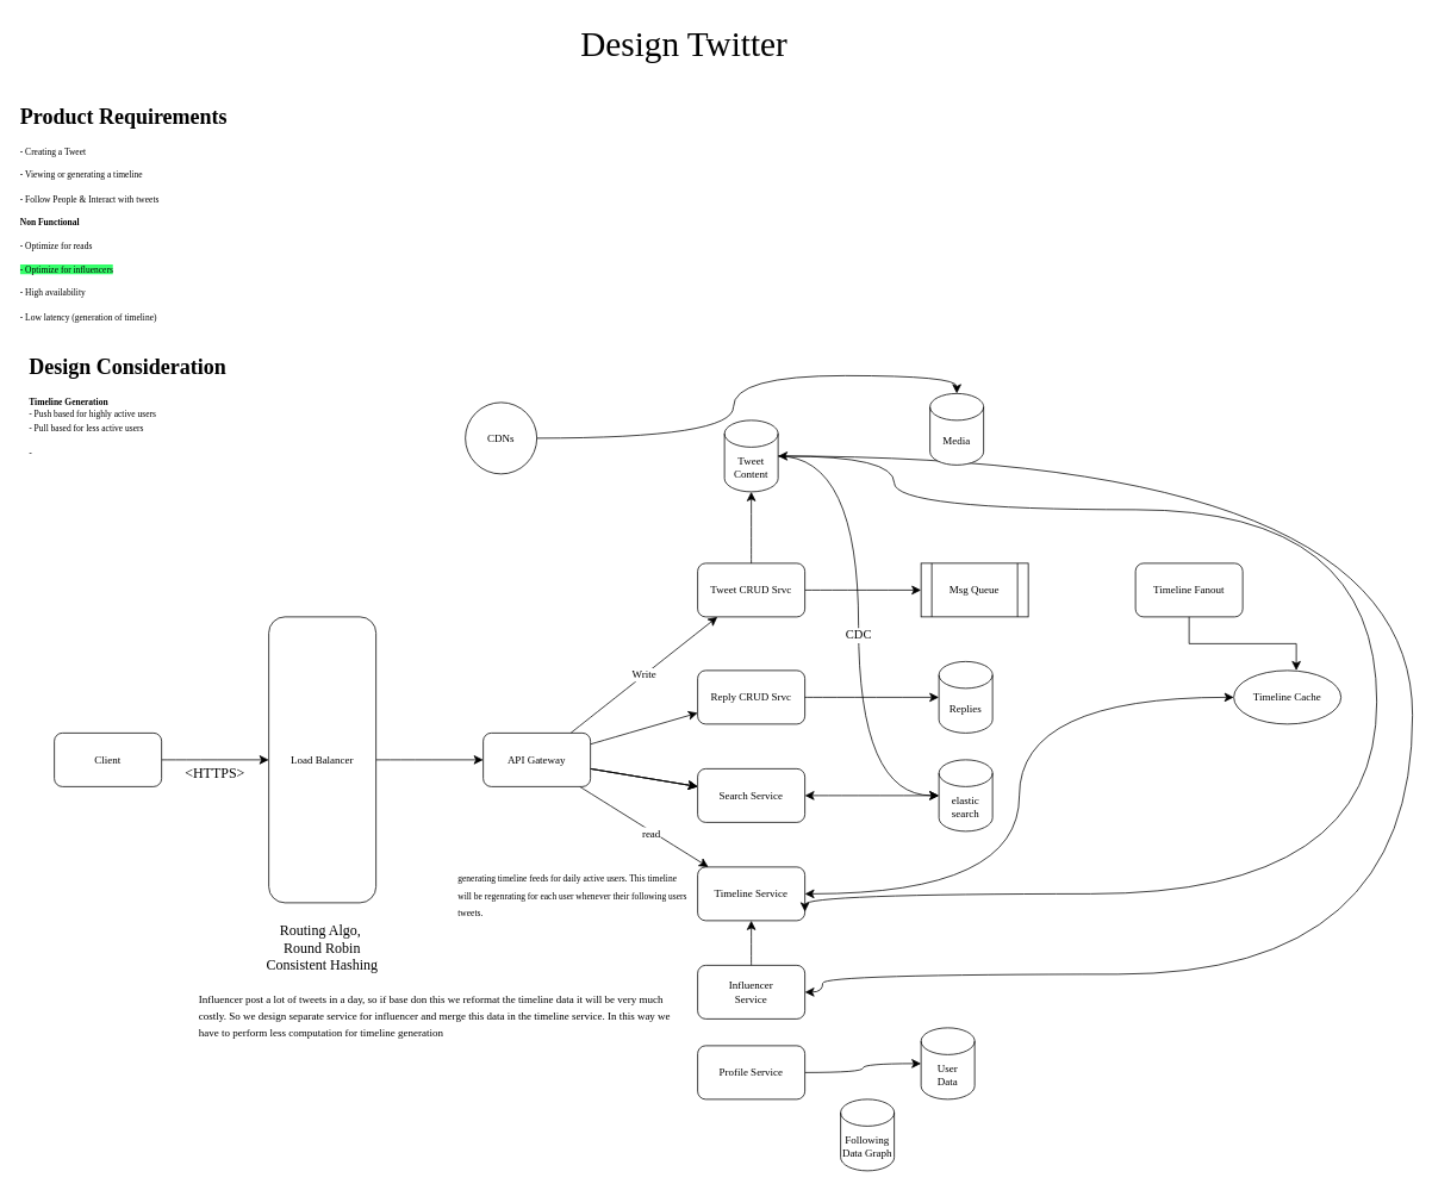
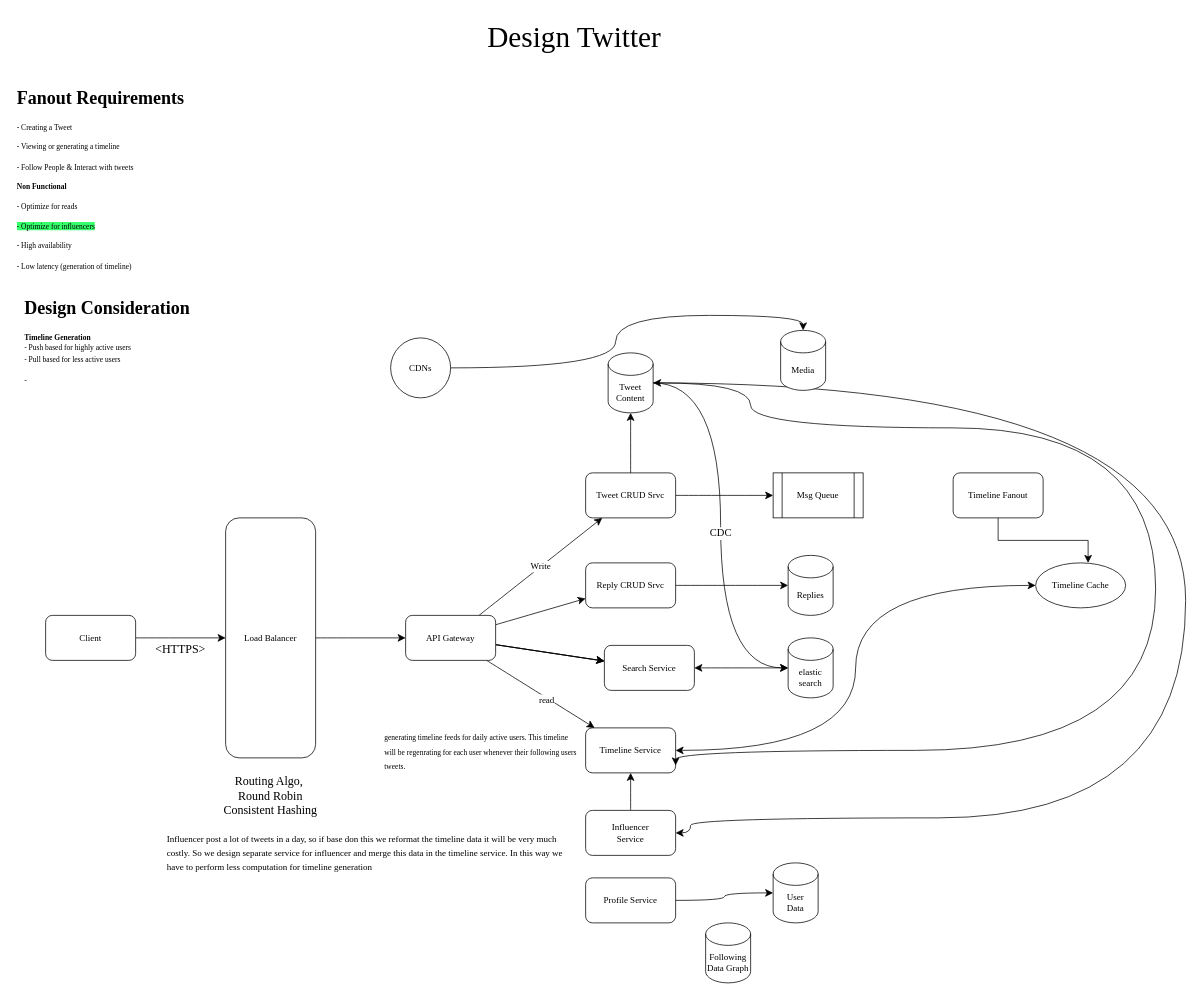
- <mxCell id="43" value="&lt;h1 style=&quot;margin-top: 0px;&quot;&gt;&lt;font&gt;Product Requirements&lt;/font&gt;&lt;/h1&gt;&lt;p&gt;&lt;font style=&quot;font-size: 10px;&quot;&gt;- Creating a Tweet&lt;/font&gt;&lt;/p&gt;&lt;p&gt;&lt;font style=&quot;font-size: 10px;&quot;&gt;- Viewing or generating a timeline&lt;/font&gt;&lt;/p&gt;&lt;p&gt;&lt;font style=&quot;font-size: 10px;&quot;&gt;- Follow People &amp;amp; Interact with tweets&lt;/font&gt;&lt;/p&gt;&lt;p&gt;&lt;font style=&quot;font-size: 10px;&quot;&gt;&lt;b&gt;Non Functional&lt;/b&gt;&lt;/font&gt;&lt;/p&gt;&lt;p&gt;&lt;font style=&quot;font-size: 10px;&quot;&gt;- Optimize for reads&lt;/font&gt;&lt;/p&gt;&lt;p&gt;&lt;span style=&quot;font-size: 10px; background-color: rgb(54, 255, 107);&quot;&gt;- Optimize for influencers&lt;/span&gt;&lt;/p&gt;&lt;p&gt;&lt;span style=&quot;font-size: 10px;&quot;&gt;- High availability&lt;/span&gt;&lt;/p&gt;&lt;p&gt;&lt;span style=&quot;font-size: 10px;&quot;&gt;- Low latency (generation of timeline)&lt;/span&gt;&lt;/p&gt;" style="text;html=1;whiteSpace=wrap;overflow=hidden;rounded=0;fontFamily=Comic Sans MS;" parent="1" vertex="1"><mxGeometry x="20" y="110" width="300" height="260" as="geometry" /></mxCell>
+ <mxCell id="43" value="&lt;h1 style=&quot;margin-top: 0px;&quot;&gt;&lt;font&gt;Fanout Requirements&lt;/font&gt;&lt;/h1&gt;&lt;p&gt;&lt;font style=&quot;font-size: 10px;&quot;&gt;- Creating a Tweet&lt;/font&gt;&lt;/p&gt;&lt;p&gt;&lt;font style=&quot;font-size: 10px;&quot;&gt;- Viewing or generating a timeline&lt;/font&gt;&lt;/p&gt;&lt;p&gt;&lt;font style=&quot;font-size: 10px;&quot;&gt;- Follow People &amp;amp; Interact with tweets&lt;/font&gt;&lt;/p&gt;&lt;p&gt;&lt;font style=&quot;font-size: 10px;&quot;&gt;&lt;b&gt;Non Functional&lt;/b&gt;&lt;/font&gt;&lt;/p&gt;&lt;p&gt;&lt;font style=&quot;font-size: 10px;&quot;&gt;- Optimize for reads&lt;/font&gt;&lt;/p&gt;&lt;p&gt;&lt;span style=&quot;font-size: 10px; background-color: rgb(54, 255, 107);&quot;&gt;- Optimize for influencers&lt;/span&gt;&lt;/p&gt;&lt;p&gt;&lt;span style=&quot;font-size: 10px;&quot;&gt;- High availability&lt;/span&gt;&lt;/p&gt;&lt;p&gt;&lt;span style=&quot;font-size: 10px;&quot;&gt;- Low latency (generation of timeline)&lt;/span&gt;&lt;/p&gt;" style="text;html=1;whiteSpace=wrap;overflow=hidden;rounded=0;fontFamily=Comic Sans MS;" parent="1" vertex="1"><mxGeometry x="20" y="110" width="300" height="260" as="geometry" /></mxCell>
- <mxCell id="20" value="&lt;font&gt;Search Service&lt;/font&gt;" style="whiteSpace=wrap;html=1;rounded=1;fontFamily=Comic Sans MS;" parent="1" vertex="1"><mxGeometry x="780" y="860" width="120" height="60" as="geometry" /></mxCell>
+ <mxCell id="20" value="&lt;font&gt;Search Service&lt;/font&gt;" style="whiteSpace=wrap;html=1;rounded=1;fontFamily=Comic Sans MS;" parent="1" vertex="1"><mxGeometry x="805" y="860" width="120" height="60" as="geometry" /></mxCell>
